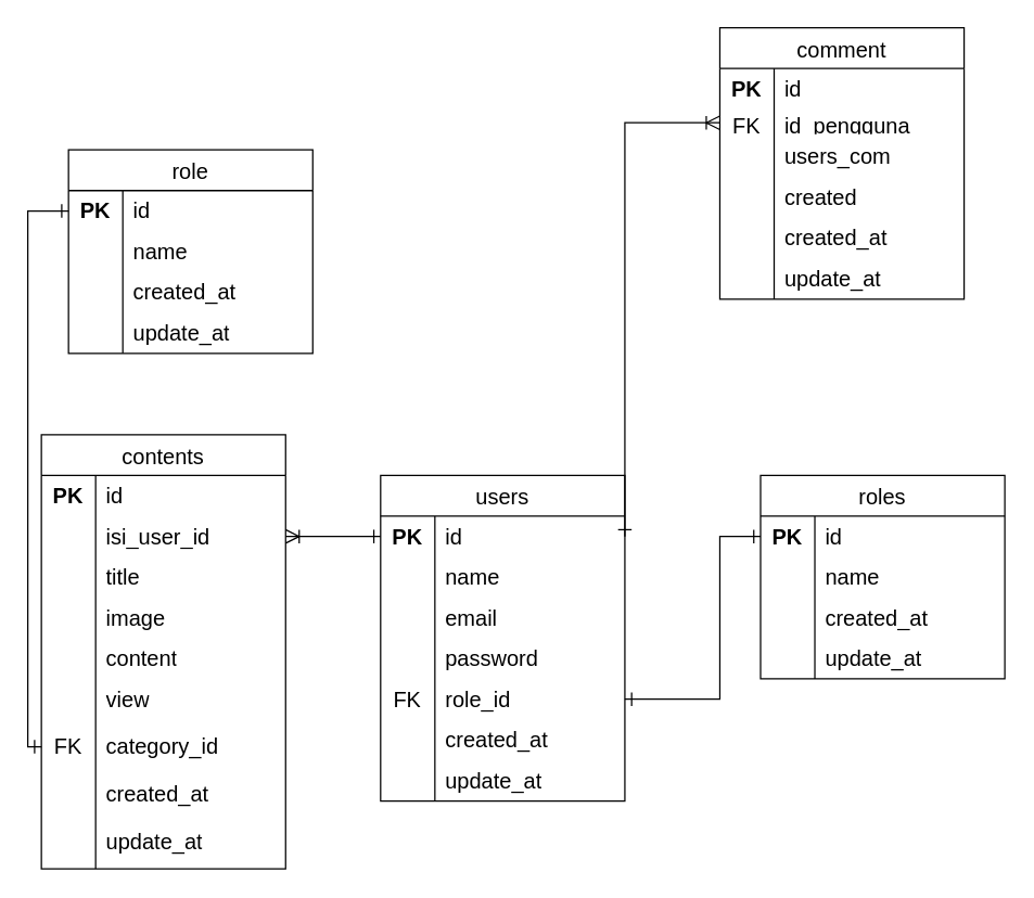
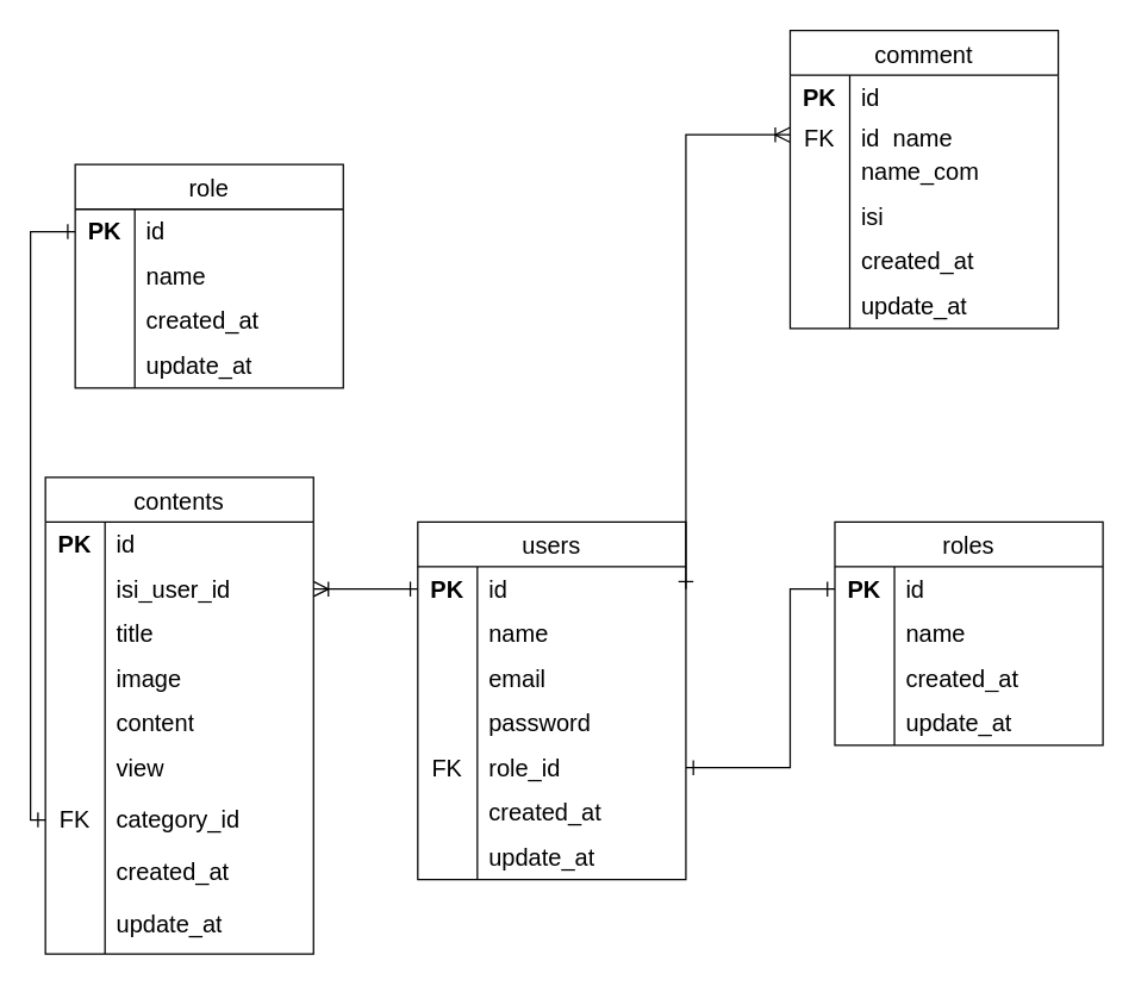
- <mxCell id="72" value="id_pengguna" style="shape=partialRectangle;html=1;whiteSpace=wrap;connectable=0;fillColor=none;top=0;left=0;bottom=0;right=0;align=left;spacingLeft=6;overflow=hidden;strokeColor=inherit;fontSize=16;" vertex="1" parent="70"><mxGeometry x="40" width="140" height="20" as="geometry"><mxRectangle width="140" height="20" as="alternateBounds" /></mxGeometry></mxCell>
+ <mxCell id="72" value="id_name" style="shape=partialRectangle;html=1;whiteSpace=wrap;connectable=0;fillColor=none;top=0;left=0;bottom=0;right=0;align=left;spacingLeft=6;overflow=hidden;strokeColor=inherit;fontSize=16;" vertex="1" parent="70"><mxGeometry x="40" width="140" height="20" as="geometry"><mxRectangle width="140" height="20" as="alternateBounds" /></mxGeometry></mxCell>
- <mxCell id="75" value="users_com" style="shape=partialRectangle;html=1;whiteSpace=wrap;connectable=0;fillColor=none;top=0;left=0;bottom=0;right=0;align=left;spacingLeft=6;overflow=hidden;strokeColor=inherit;fontSize=16;" vertex="1" parent="73"><mxGeometry x="40" width="140" height="30" as="geometry"><mxRectangle width="140" height="30" as="alternateBounds" /></mxGeometry></mxCell>
+ <mxCell id="75" value="name_com" style="shape=partialRectangle;html=1;whiteSpace=wrap;connectable=0;fillColor=none;top=0;left=0;bottom=0;right=0;align=left;spacingLeft=6;overflow=hidden;strokeColor=inherit;fontSize=16;" vertex="1" parent="73"><mxGeometry x="40" width="140" height="30" as="geometry"><mxRectangle width="140" height="30" as="alternateBounds" /></mxGeometry></mxCell>
- <mxCell id="78" value="created" style="shape=partialRectangle;html=1;whiteSpace=wrap;connectable=0;fillColor=none;top=0;left=0;bottom=0;right=0;align=left;spacingLeft=6;overflow=hidden;strokeColor=inherit;fontSize=16;" vertex="1" parent="76"><mxGeometry x="40" width="140" height="30" as="geometry"><mxRectangle width="140" height="30" as="alternateBounds" /></mxGeometry></mxCell>
+ <mxCell id="78" value="isi" style="shape=partialRectangle;html=1;whiteSpace=wrap;connectable=0;fillColor=none;top=0;left=0;bottom=0;right=0;align=left;spacingLeft=6;overflow=hidden;strokeColor=inherit;fontSize=16;" vertex="1" parent="76"><mxGeometry x="40" width="140" height="30" as="geometry"><mxRectangle width="140" height="30" as="alternateBounds" /></mxGeometry></mxCell>
